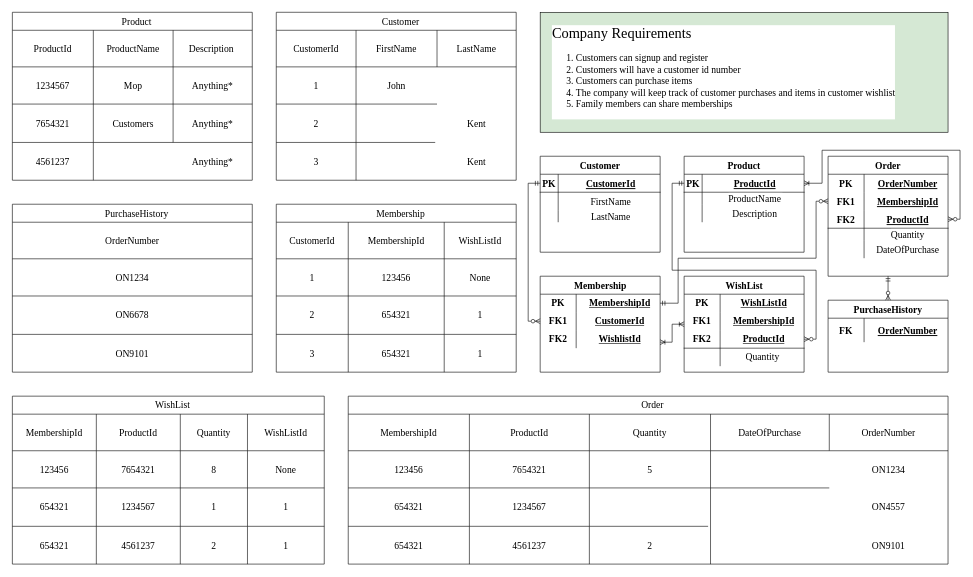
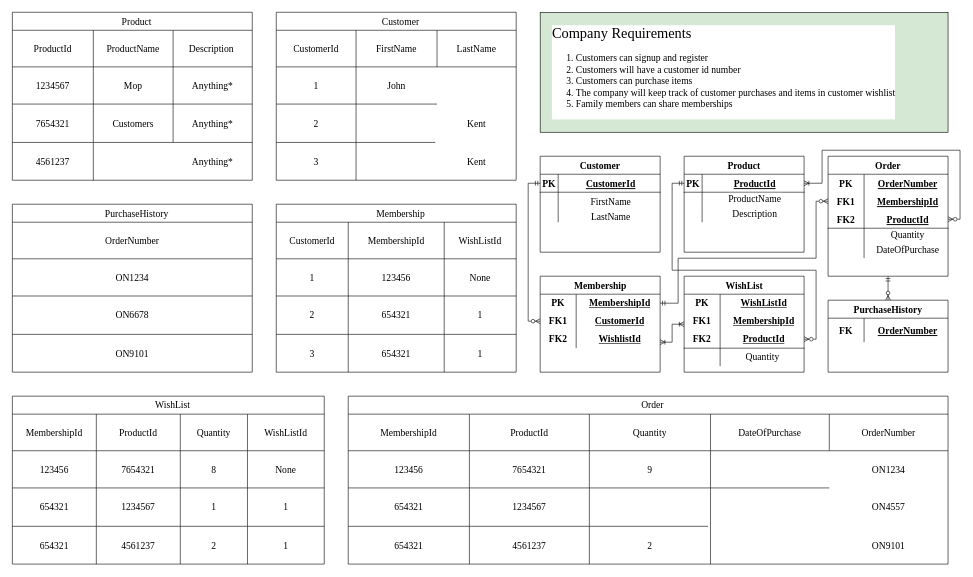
- <mxCell id="133" value="5" style="shape=partialRectangle;html=1;whiteSpace=wrap;connectable=0;fillColor=none;top=0;left=0;bottom=0;right=0;overflow=hidden;pointerEvents=1;labelBackgroundColor=none;labelBorderColor=none;fontFamily=Times New Roman;fontSize=16;align=center;spacing=20;fontStyle=0;spacingLeft=0;" vertex="1" parent="130"><mxGeometry x="402" width="202" height="62" as="geometry"><mxRectangle width="202" height="62" as="alternateBounds" /></mxGeometry></mxCell>
+ <mxCell id="133" value="9" style="shape=partialRectangle;html=1;whiteSpace=wrap;connectable=0;fillColor=none;top=0;left=0;bottom=0;right=0;overflow=hidden;pointerEvents=1;labelBackgroundColor=none;labelBorderColor=none;fontFamily=Times New Roman;fontSize=16;align=center;spacing=20;fontStyle=0;spacingLeft=0;" vertex="1" parent="130"><mxGeometry x="402" width="202" height="62" as="geometry"><mxRectangle width="202" height="62" as="alternateBounds" /></mxGeometry></mxCell>
